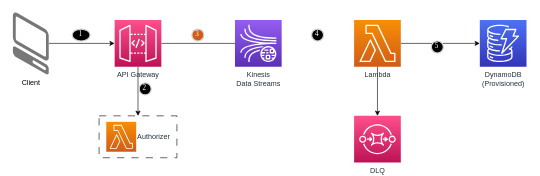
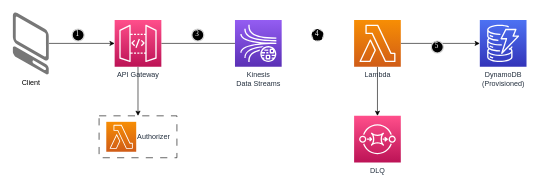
- <mxCell id="14" value="1" style="ellipse;whiteSpace=wrap;html=1;aspect=fixed;strokeWidth=2;fontFamily=Tahoma;spacingBottom=4;spacingRight=2;strokeColor=#d3d3d3;fontColor=#FFFFFF;labelBackgroundColor=none;fillColor=#000000;" parent="1" vertex="1"><mxGeometry x="119" y="48" width="30" height="20" as="geometry" /></mxCell>
+ <mxCell id="14" value="1" style="ellipse;whiteSpace=wrap;html=1;aspect=fixed;strokeWidth=2;fontFamily=Tahoma;spacingBottom=4;spacingRight=2;strokeColor=#d3d3d3;fontColor=#FFFFFF;labelBackgroundColor=none;fillColor=#000000;" parent="1" vertex="1"><mxGeometry x="119" y="48" width="20" height="20" as="geometry" /></mxCell>
- <mxCell id="16" value="3" style="ellipse;whiteSpace=wrap;html=1;aspect=fixed;strokeWidth=2;fontFamily=Tahoma;spacingBottom=4;spacingRight=2;strokeColor=#d3d3d3;fontColor=#FFFFFF;labelBackgroundColor=none;fillColor=#d05c17;" parent="1" vertex="1"><mxGeometry x="319" y="48" width="20" height="20" as="geometry" /></mxCell>
+ <mxCell id="16" value="3" style="ellipse;whiteSpace=wrap;html=1;aspect=fixed;strokeWidth=2;fontFamily=Tahoma;spacingBottom=4;spacingRight=2;strokeColor=#d3d3d3;fontColor=#FFFFFF;labelBackgroundColor=none;fillColor=#000000;" parent="1" vertex="1"><mxGeometry x="319" y="48" width="20" height="20" as="geometry" /></mxCell>
- <mxCell id="17" value="4" style="ellipse;whiteSpace=wrap;html=1;aspect=fixed;strokeWidth=2;fontFamily=Tahoma;spacingBottom=4;spacingRight=2;strokeColor=#d3d3d3;fontColor=#FFFFFF;labelBackgroundColor=none;fillColor=#000000;" parent="1" vertex="1"><mxGeometry x="519" y="48" width="20" height="20" as="geometry" /></mxCell>
+ <mxCell id="17" value="4" style="ellipse;whiteSpace=wrap;html=1;aspect=fixed;strokeWidth=2;fontFamily=Tahoma;spacingBottom=4;spacingRight=2;strokeColor=#d3d3d3;fontColor=#FFFFFF;labelBackgroundColor=none;fillColor=#000000;dashed=1;" parent="1" vertex="1"><mxGeometry x="519" y="48" width="20" height="20" as="geometry" /></mxCell>
- <mxCell id="15" value="2" style="ellipse;whiteSpace=wrap;html=1;aspect=fixed;strokeWidth=2;fontFamily=Tahoma;spacingBottom=4;spacingRight=2;strokeColor=#d3d3d3;fontColor=#FFFFFF;labelBackgroundColor=none;fillColor=#000000;" parent="1" vertex="1"><mxGeometry x="231" y="138" width="20" height="20" as="geometry" /></mxCell>
